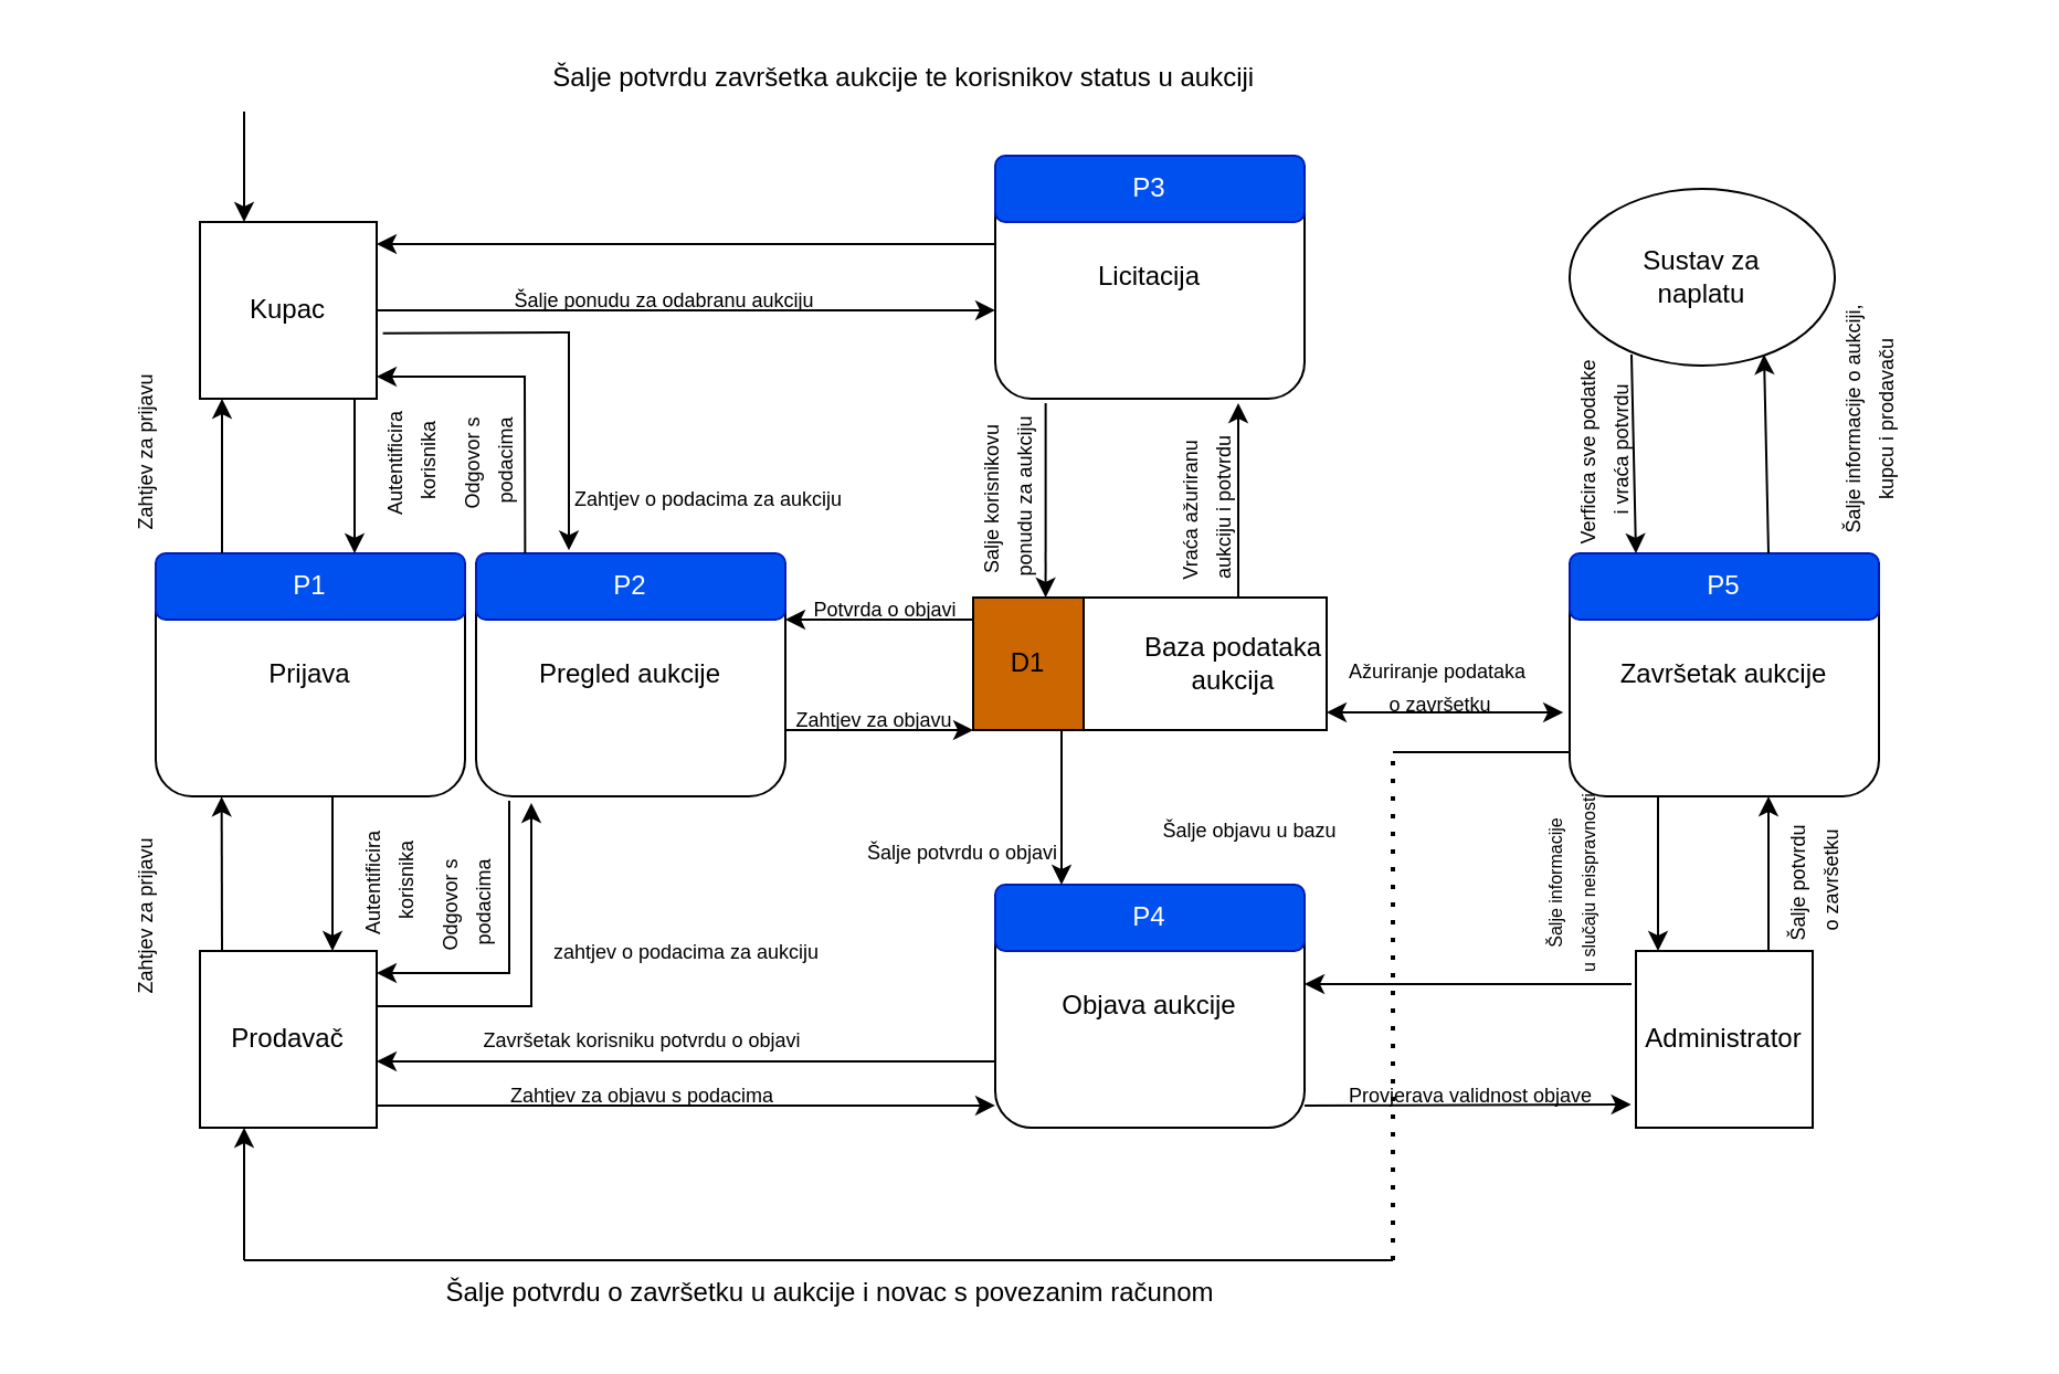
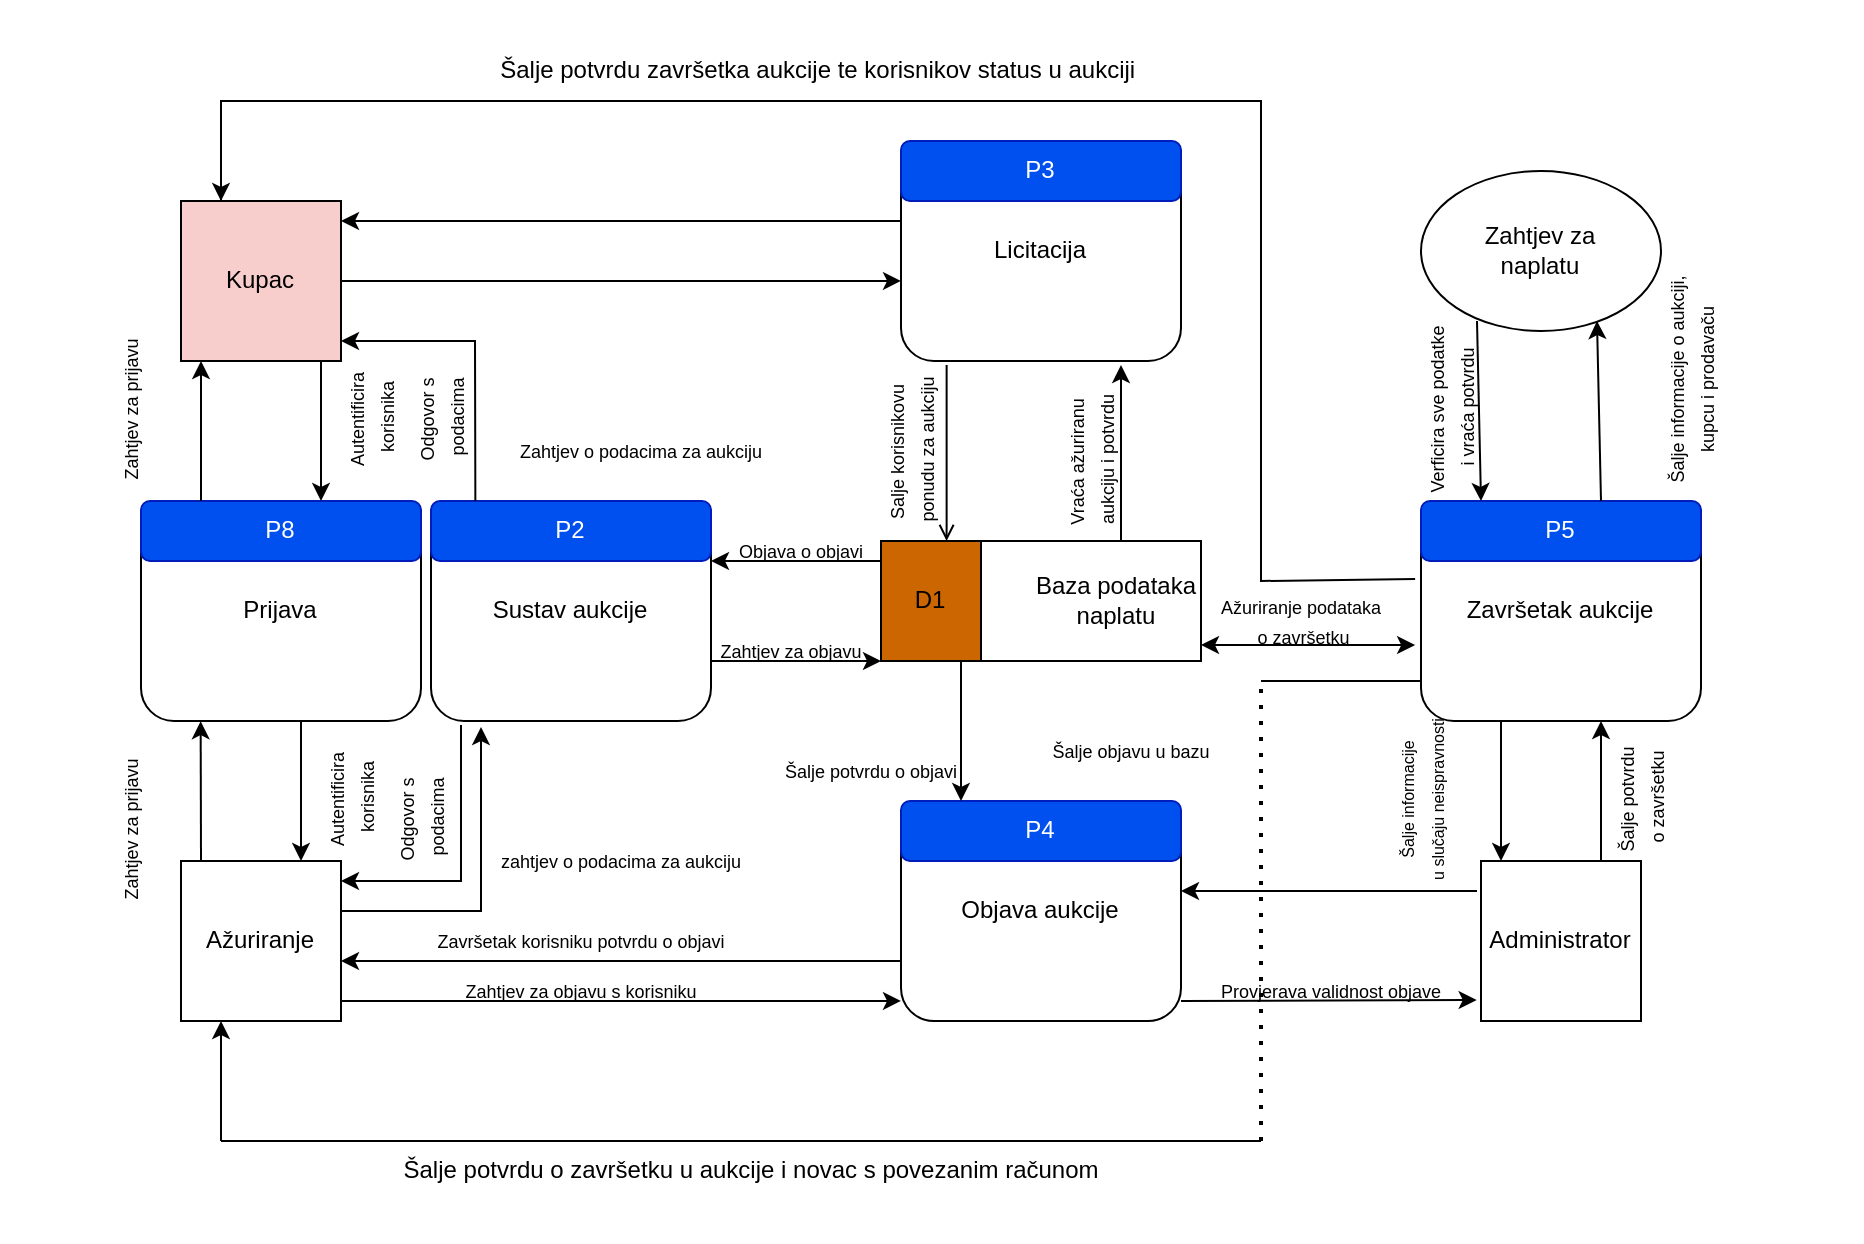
+ <mxCell id="63" value="" style="endArrow=none;html=1;rounded=0;exitX=-0.021;exitY=0.355;exitDx=0;exitDy=0;exitPerimeter=0;entryX=0.25;entryY=0;entryDx=0;entryDy=0;" parent="1" source="9" target="13" edge="1"><mxGeometry width="50" height="50" relative="1" as="geometry"><mxPoint x="700" y="290" as="sourcePoint" /><mxPoint x="110" y="70" as="targetPoint" /><Array as="points"><mxPoint x="630" y="290" /><mxPoint x="630" y="50" /><mxPoint x="110" y="50" /></Array></mxGeometry></mxCell>
- <mxCell id="51" value="Sustav za&lt;br&gt;naplatu" style="ellipse;whiteSpace=wrap;html=1;" parent="1" vertex="1"><mxGeometry x="710" y="85" width="120" height="80" as="geometry" /></mxCell>
+ <mxCell id="51" value="Zahtjev za&lt;br&gt;naplatu" style="ellipse;whiteSpace=wrap;html=1;" parent="1" vertex="1"><mxGeometry x="710" y="85" width="120" height="80" as="geometry" /></mxCell>
- <mxCell id="45" value="&lt;font style=&quot;font-size: 9px;&quot;&gt;Šalje ponudu za odabranu aukciju&lt;/font&gt;" style="text;html=1;align=center;verticalAlign=middle;resizable=0;points=[];autosize=1;strokeColor=none;fillColor=none;" parent="1" vertex="1"><mxGeometry x="220" y="120" width="160" height="30" as="geometry" /></mxCell>
- <mxCell id="13" value="Kupac" style="whiteSpace=wrap;html=1;aspect=fixed;" parent="1" vertex="1"><mxGeometry x="90" y="100" width="80" height="80" as="geometry" /></mxCell>
+ <mxCell id="13" value="Kupac" style="whiteSpace=wrap;html=1;aspect=fixed;fillColor=#f8cecc;" parent="1" vertex="1"><mxGeometry x="90" y="100" width="80" height="80" as="geometry" /></mxCell>
- <mxCell id="41" value="" style="endArrow=classic;html=1;rounded=0;entryX=0.3;entryY=-0.044;entryDx=0;entryDy=0;entryPerimeter=0;exitX=1.035;exitY=0.629;exitDx=0;exitDy=0;exitPerimeter=0;" parent="1" source="13" target="31" edge="1"><mxGeometry width="50" height="50" relative="1" as="geometry"><mxPoint x="190" y="150" as="sourcePoint" /><mxPoint x="260" y="240" as="targetPoint" /><Array as="points"><mxPoint x="257" y="150" /></Array></mxGeometry></mxCell>
- <mxCell id="46" value="" style="endArrow=classic;html=1;rounded=0;exitX=0.163;exitY=1.018;exitDx=0;exitDy=0;exitPerimeter=0;entryX=0.656;entryY=0;entryDx=0;entryDy=0;entryPerimeter=0;" parent="1" source="7" target="25" edge="1"><mxGeometry width="50" height="50" relative="1" as="geometry"><mxPoint x="480" y="235" as="sourcePoint" /><mxPoint x="530" y="185" as="targetPoint" /></mxGeometry></mxCell>
+ <mxCell id="46" value="" style="endArrow=open;html=1;rounded=0;exitX=0.163;exitY=1.018;exitDx=0;exitDy=0;exitPerimeter=0;entryX=0.656;entryY=0;entryDx=0;entryDy=0;entryPerimeter=0;" parent="1" source="7" target="25" edge="1"><mxGeometry width="50" height="50" relative="1" as="geometry"><mxPoint x="480" y="235" as="sourcePoint" /><mxPoint x="530" y="185" as="targetPoint" /></mxGeometry></mxCell>
- <mxCell id="4" value="P1" style="rounded=1;whiteSpace=wrap;html=1;fillColor=#0050ef;fontColor=#ffffff;strokeColor=#001DBC;" parent="1" vertex="1"><mxGeometry x="70" y="250" width="140" height="30" as="geometry" /></mxCell>
+ <mxCell id="4" value="P8" style="rounded=1;whiteSpace=wrap;html=1;fillColor=#0050ef;fontColor=#ffffff;strokeColor=#001DBC;" parent="1" vertex="1"><mxGeometry x="70" y="250" width="140" height="30" as="geometry" /></mxCell>
- <mxCell id="38" value="&lt;font style=&quot;font-size: 9px;&quot;&gt;Potvrda o objavi&lt;/font&gt;" style="text;html=1;align=center;verticalAlign=middle;resizable=0;points=[];autosize=1;strokeColor=none;fillColor=none;" parent="1" vertex="1"><mxGeometry x="355" y="260" width="90" height="30" as="geometry" /></mxCell>
+ <mxCell id="38" value="&lt;font style=&quot;font-size: 9px;&quot;&gt;Objava o objavi&lt;/font&gt;" style="text;html=1;align=center;verticalAlign=middle;resizable=0;points=[];autosize=1;strokeColor=none;fillColor=none;" parent="1" vertex="1"><mxGeometry x="355" y="260" width="90" height="30" as="geometry" /></mxCell>
- <mxCell id="22" value="&lt;div align=&quot;right&quot;&gt;Baza podataka&lt;br&gt;&lt;/div&gt;&lt;div align=&quot;center&quot;&gt;aukcija&lt;/div&gt;" style="rounded=0;whiteSpace=wrap;html=1;align=right;" parent="1" vertex="1"><mxGeometry x="440" y="270" width="160" height="60" as="geometry" /></mxCell>
+ <mxCell id="22" value="&lt;div align=&quot;right&quot;&gt;Baza podataka&lt;br&gt;&lt;/div&gt;&lt;div align=&quot;center&quot;&gt;naplatu&lt;/div&gt;" style="rounded=0;whiteSpace=wrap;html=1;align=right;" parent="1" vertex="1"><mxGeometry x="440" y="270" width="160" height="60" as="geometry" /></mxCell>
- <mxCell id="24" value="Pregled aukcije" style="rounded=1;whiteSpace=wrap;html=1;" parent="1" vertex="1"><mxGeometry x="215" y="250" width="140" height="110" as="geometry" /></mxCell>
+ <mxCell id="24" value="Sustav aukcije" style="rounded=1;whiteSpace=wrap;html=1;" parent="1" vertex="1"><mxGeometry x="215" y="250" width="140" height="110" as="geometry" /></mxCell>
- <mxCell id="23" value="Prodavač" style="whiteSpace=wrap;html=1;aspect=fixed;" parent="1" vertex="1"><mxGeometry x="90" y="430" width="80" height="80" as="geometry" /></mxCell>
+ <mxCell id="23" value="Ažuriranje" style="whiteSpace=wrap;html=1;aspect=fixed;" parent="1" vertex="1"><mxGeometry x="90" y="430" width="80" height="80" as="geometry" /></mxCell>
- <mxCell id="21" value="&lt;font style=&quot;font-size: 9px;&quot;&gt;Zahtjev za objavu s podacima&lt;/font&gt;" style="text;html=1;align=center;verticalAlign=middle;resizable=0;points=[];autosize=1;strokeColor=none;fillColor=none;" parent="1" vertex="1"><mxGeometry x="220" y="480" width="140" height="30" as="geometry" /></mxCell>
+ <mxCell id="21" value="&lt;font style=&quot;font-size: 9px;&quot;&gt;Zahtjev za objavu s korisniku&lt;/font&gt;" style="text;html=1;align=center;verticalAlign=middle;resizable=0;points=[];autosize=1;strokeColor=none;fillColor=none;" parent="1" vertex="1"><mxGeometry x="220" y="480" width="140" height="30" as="geometry" /></mxCell>
